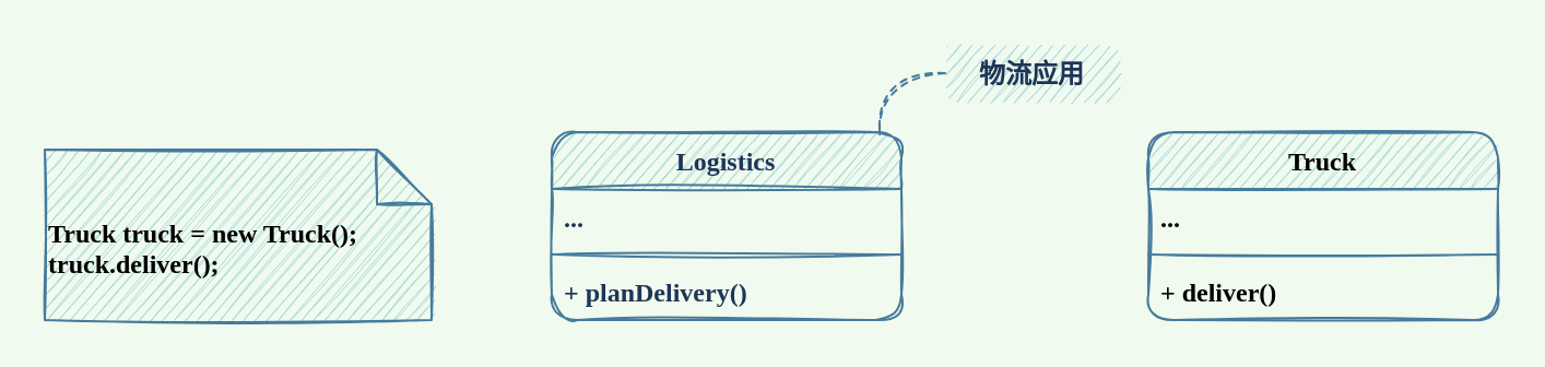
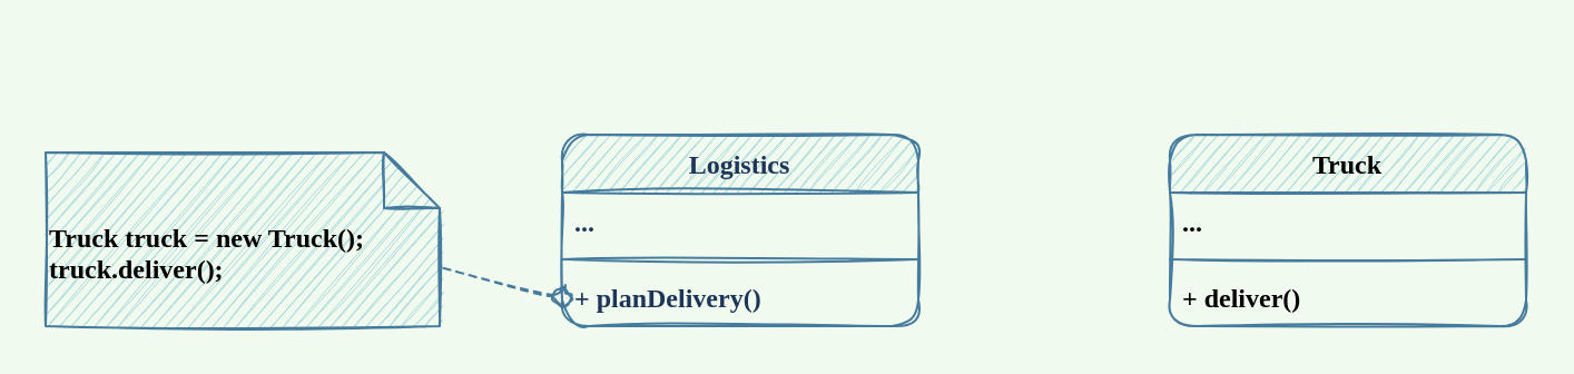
- <mxCell id="7" value="物流应用" style="text;align=center;fontStyle=1;verticalAlign=middle;spacingLeft=3;spacingRight=3;strokeColor=none;rotatable=0;points=[[0,0.5],[1,0.5]];portConstraint=eastwest;fontFamily=Comic Sans MS;fontColor=#1D3557;fillColor=#A8DADC;sketch=1;rounded=1;" parent="1" vertex="1"><mxGeometry x="432" y="20" width="80" height="26" as="geometry" /></mxCell>
- <mxCell id="6" style="edgeStyle=orthogonalEdgeStyle;orthogonalLoop=1;jettySize=auto;html=1;entryX=0.938;entryY=0.012;entryDx=0;entryDy=0;entryPerimeter=0;dashed=1;fontFamily=Comic Sans MS;fontColor=#1D3557;startArrow=none;startFill=0;endArrow=none;endFill=0;startSize=20;strokeColor=#457B9D;fillColor=#A8DADC;labelBackgroundColor=#F1FAEE;curved=1;sketch=1;" parent="1" source="7" target="2" edge="1"><mxGeometry relative="1" as="geometry" /></mxCell>
+ <mxCell id="9" value="" style="html=1;verticalAlign=bottom;startArrow=oval;startFill=0;endArrow=none;startSize=8;rounded=1;sketch=1;fontFamily=Comic Sans MS;fontColor=#000000;strokeColor=#457B9D;fillColor=#A8DADC;curved=1;dashed=1;endFill=0;labelBackgroundColor=#F1FAEE;fontStyle=1;entryX=0;entryY=0;entryDx=177;entryDy=51.5;entryPerimeter=0;exitX=0;exitY=0.5;exitDx=0;exitDy=0;" parent="1" source="5" target="8" edge="1"><mxGeometry width="60" relative="1" as="geometry"><mxPoint x="168" y="116" as="sourcePoint" /><mxPoint x="294" y="107" as="targetPoint" /></mxGeometry></mxCell>
